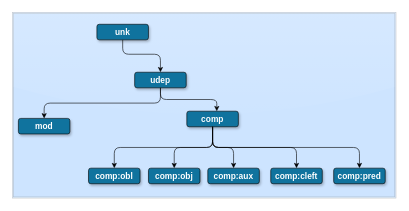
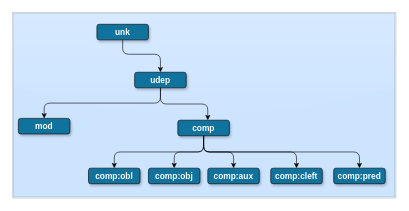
- <mxCell id="6" value="comp" style="rounded=1;fillColor=#10739E;strokeColor=#000000;shadow=1;gradientColor=none;fontStyle=1;fontColor=#FFFFFF;fontSize=14;" parent="1" vertex="1"><mxGeometry x="311" y="185" width="86" height="26" as="geometry" /></mxCell>
+ <mxCell id="6" value="comp" style="rounded=1;fillColor=#10739E;strokeColor=#000000;shadow=1;gradientColor=none;fontStyle=1;fontColor=#FFFFFF;fontSize=14;" parent="1" vertex="1"><mxGeometry x="296" y="200" width="86" height="26" as="geometry" /></mxCell>
